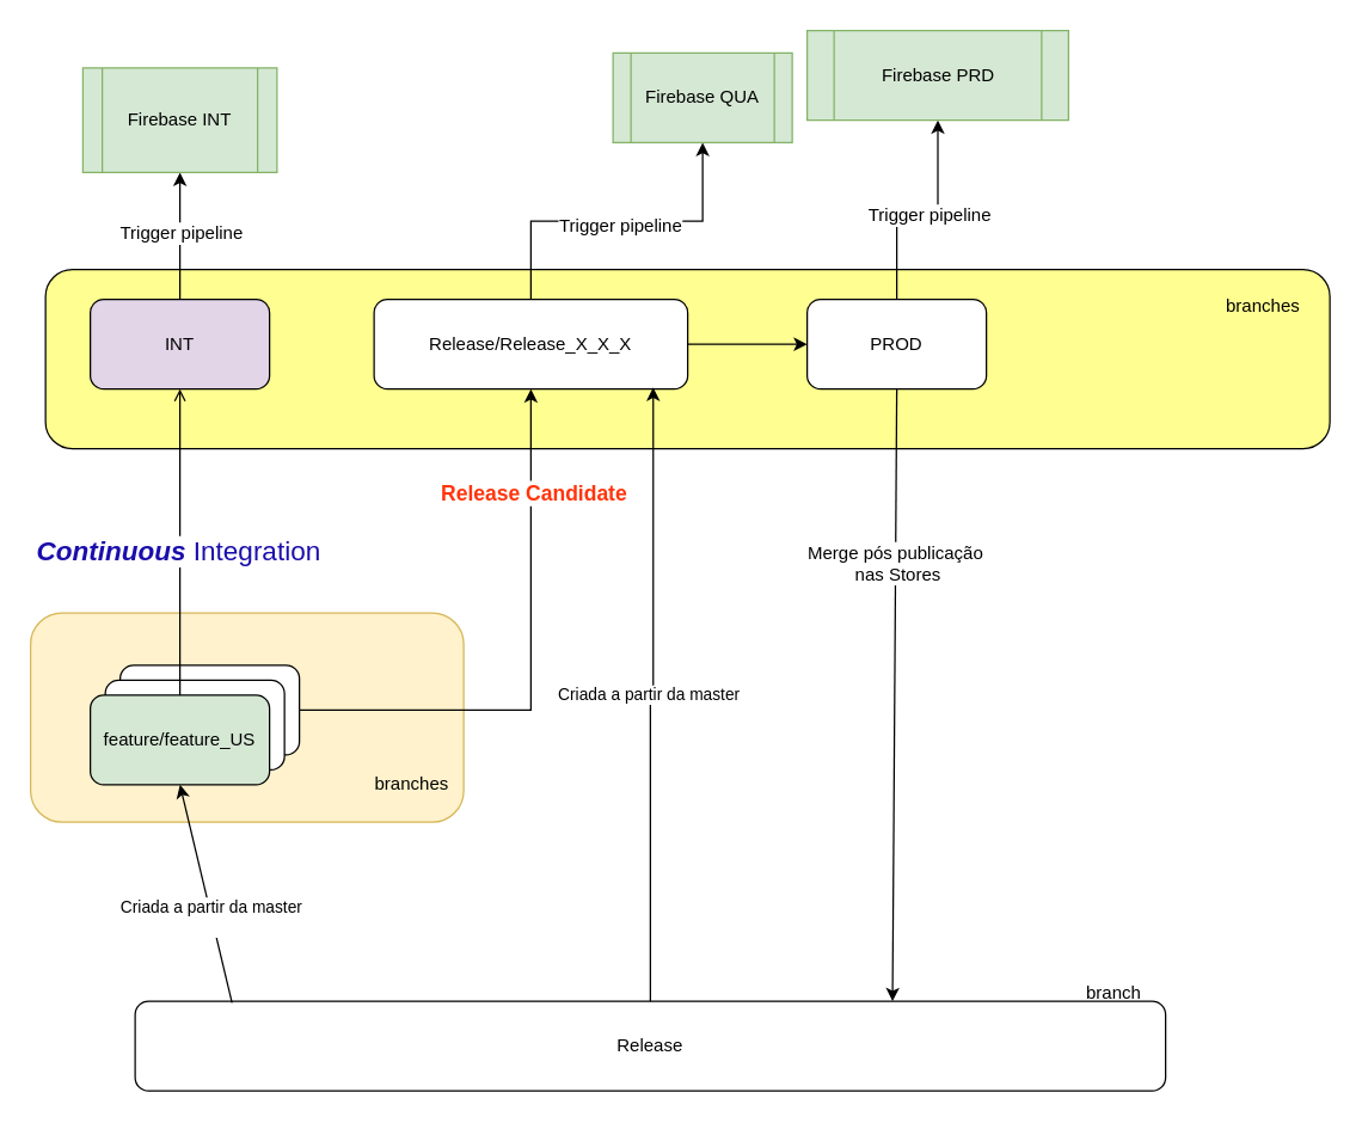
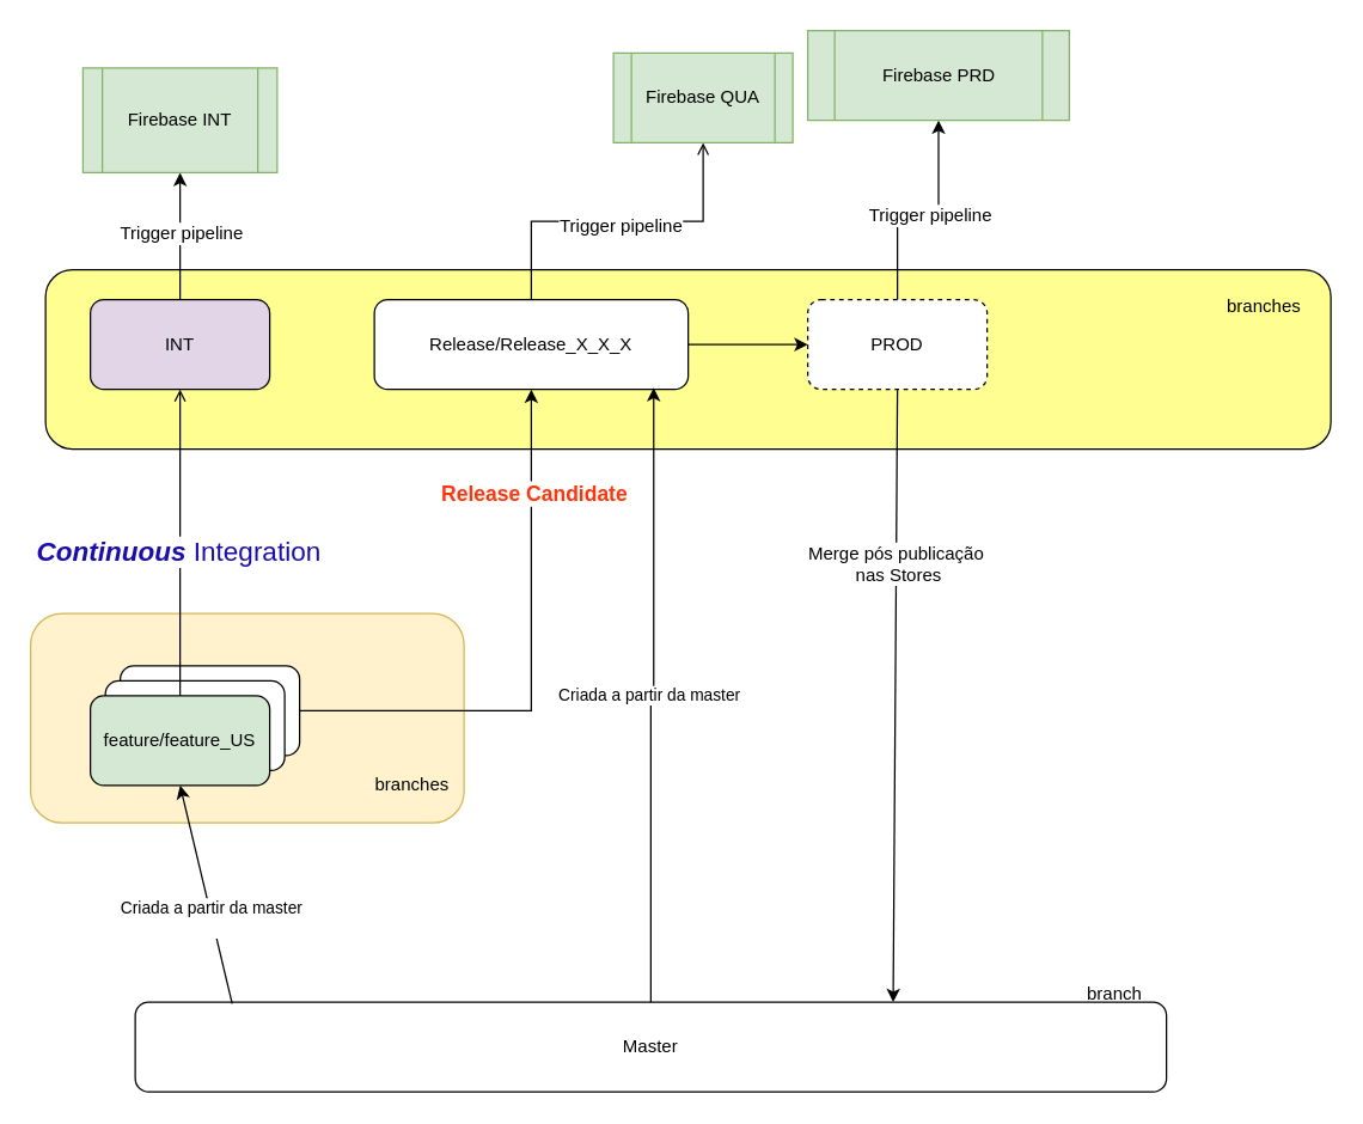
- <mxCell id="11" style="edgeStyle=orthogonalEdgeStyle;rounded=0;orthogonalLoop=1;jettySize=auto;html=1;" parent="1" source="13" target="19" edge="1"><mxGeometry relative="1" as="geometry" /></mxCell>
+ <mxCell id="11" style="edgeStyle=orthogonalEdgeStyle;rounded=0;orthogonalLoop=1;jettySize=auto;html=1;endArrow=open;" parent="1" source="13" target="19" edge="1"><mxGeometry relative="1" as="geometry" /></mxCell>
- <mxCell id="16" value="PROD" style="rounded=1;whiteSpace=wrap;html=1;" parent="1" vertex="1"><mxGeometry x="540" y="200" width="120" height="60" as="geometry" /></mxCell>
+ <mxCell id="16" value="PROD" style="rounded=1;whiteSpace=wrap;html=1;dashed=1;" parent="1" vertex="1"><mxGeometry x="540" y="200" width="120" height="60" as="geometry" /></mxCell>
- <mxCell id="17" value="Release" style="rounded=1;whiteSpace=wrap;html=1;" parent="1" vertex="1"><mxGeometry x="90" y="670" width="690" height="60" as="geometry" /></mxCell>
+ <mxCell id="17" value="Master" style="rounded=1;whiteSpace=wrap;html=1;" parent="1" vertex="1"><mxGeometry x="90" y="670" width="690" height="60" as="geometry" /></mxCell>
